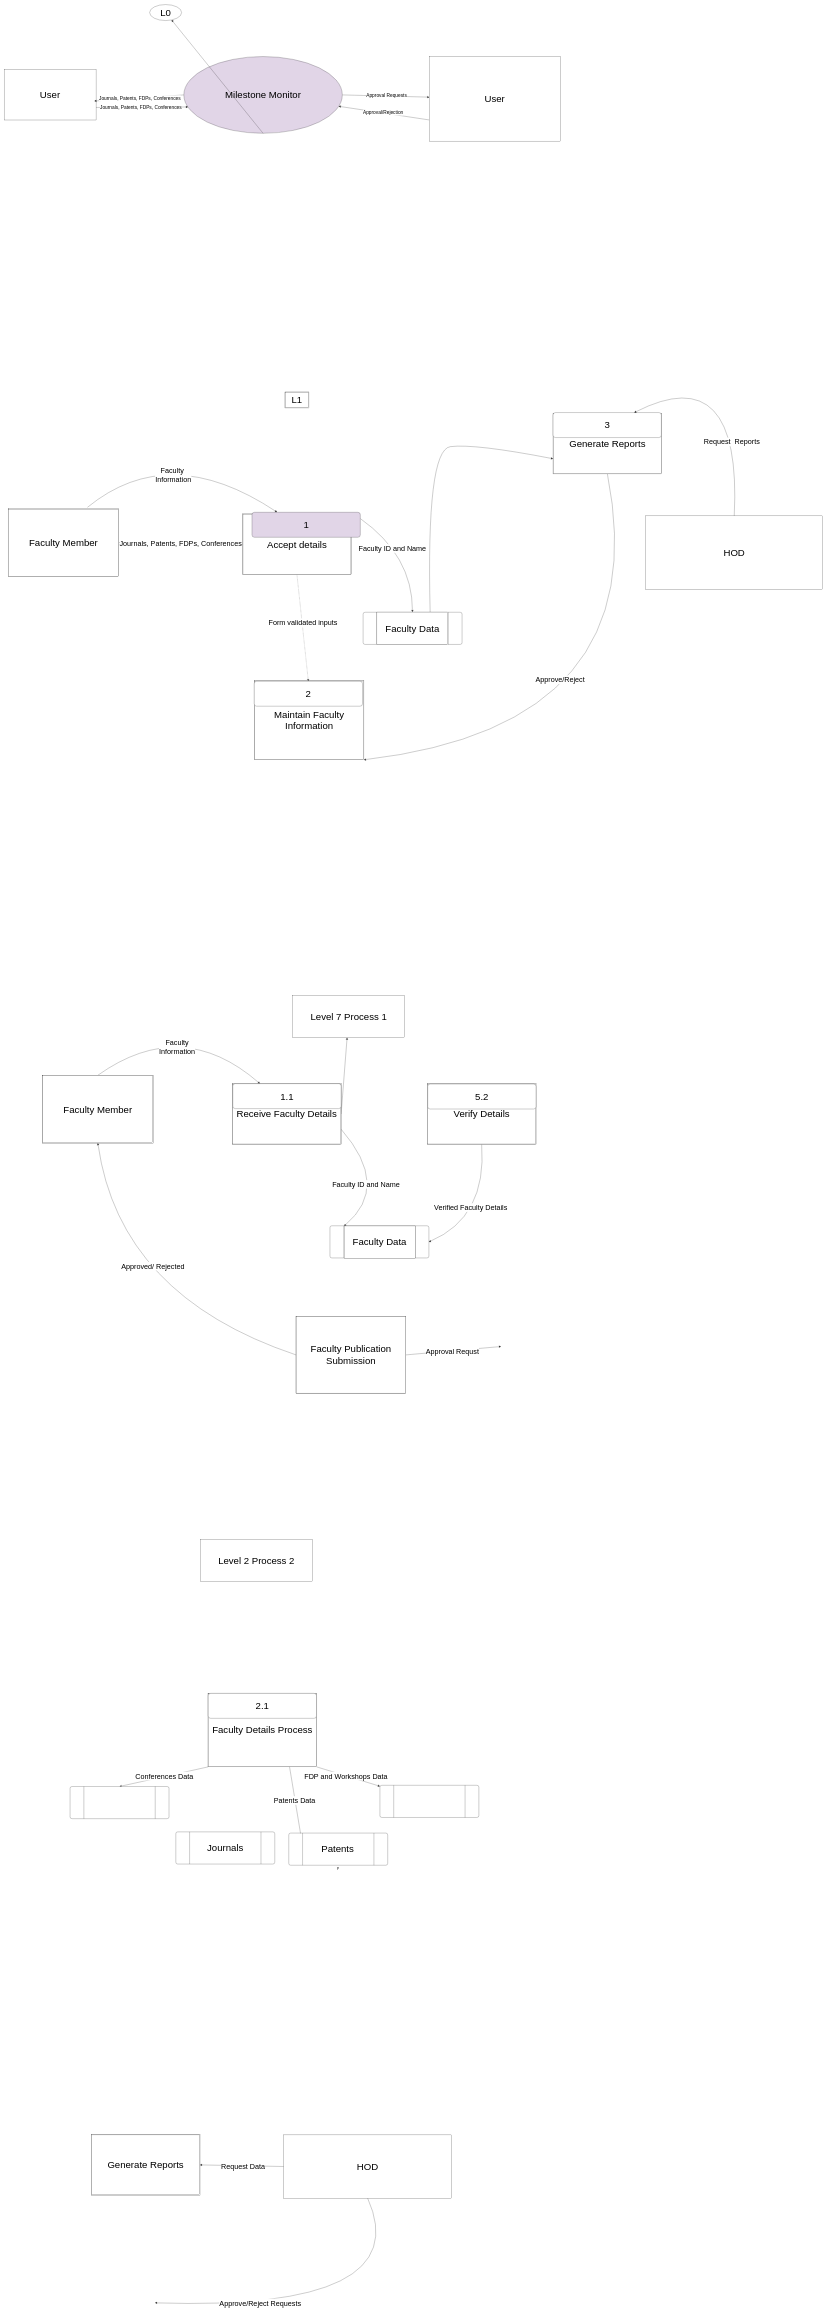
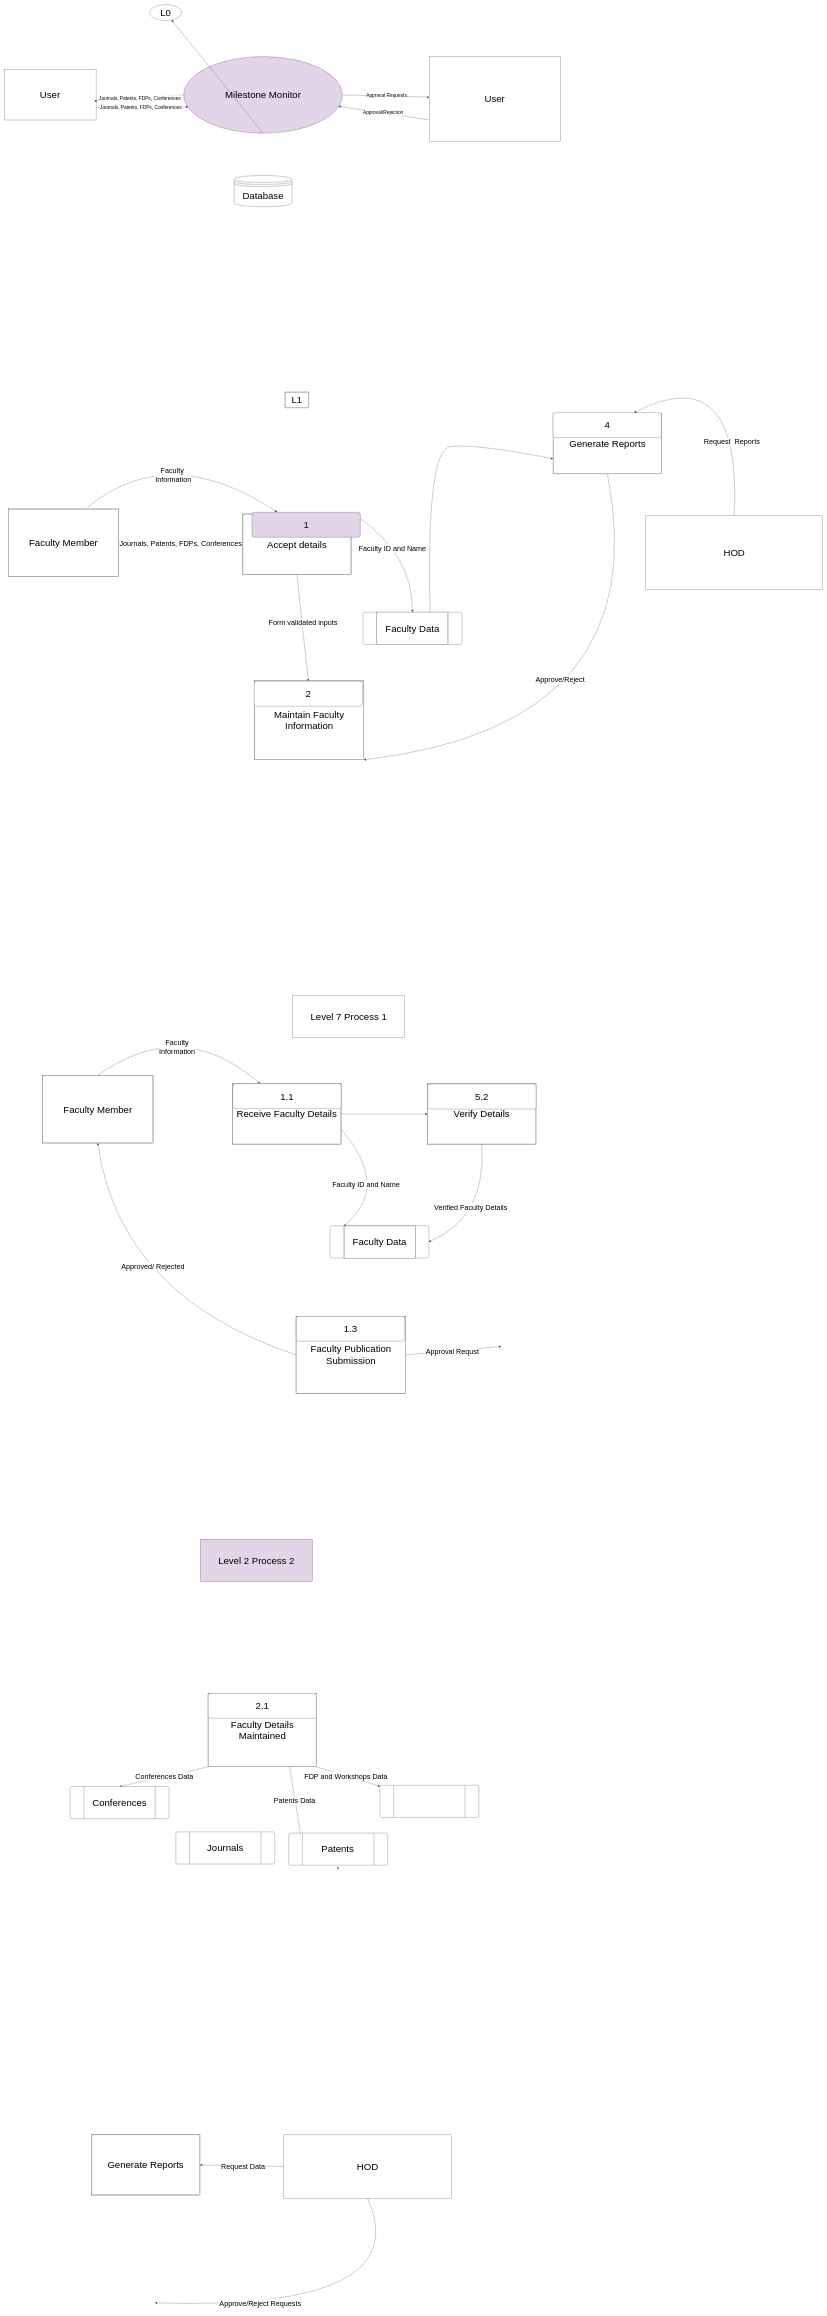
+ <mxCell id="8" value="&lt;font style=&quot;font-size: 48px;&quot;&gt;Database&lt;/font&gt;" style="shape=datastore;whiteSpace=wrap;html=1;fontSize=16;" vertex="1" parent="1"><mxGeometry x="1171" y="875" width="289" height="156" as="geometry" /></mxCell>
- <mxCell id="36" value="&lt;font style=&quot;font-size: 48px;&quot;&gt;3&lt;/font&gt;" style="rounded=1;arcSize=10;whiteSpace=wrap;html=1;align=center;fontSize=16;" vertex="1" parent="1"><mxGeometry x="2766" y="2061" width="542" height="125" as="geometry" /></mxCell>
+ <mxCell id="36" value="&lt;font style=&quot;font-size: 48px;&quot;&gt;4&lt;/font&gt;" style="rounded=1;arcSize=10;whiteSpace=wrap;html=1;align=center;fontSize=16;" vertex="1" parent="1"><mxGeometry x="2766" y="2061" width="542" height="125" as="geometry" /></mxCell>
- <mxCell id="18" style="edgeStyle=none;curved=1;rounded=0;orthogonalLoop=1;jettySize=auto;html=1;exitX=0.5;exitY=1;exitDx=0;exitDy=0;entryX=0.5;entryY=0;entryDx=0;entryDy=0;fontSize=12;startSize=8;endSize=8;dashed=1;" edge="1" parent="1" source="20" target="32"><mxGeometry relative="1" as="geometry" /></mxCell>
+ <mxCell id="18" style="edgeStyle=none;curved=1;rounded=0;orthogonalLoop=1;jettySize=auto;html=1;exitX=0.5;exitY=1;exitDx=0;exitDy=0;entryX=0.5;entryY=0;entryDx=0;entryDy=0;fontSize=12;startSize=8;endSize=8;" edge="1" parent="1" source="20" target="32"><mxGeometry relative="1" as="geometry" /></mxCell>
- <mxCell id="44" style="edgeStyle=none;curved=1;rounded=0;orthogonalLoop=1;jettySize=auto;html=1;exitX=1;exitY=0.5;exitDx=0;exitDy=0;fontSize=12;startSize=8;endSize=8;" edge="1" parent="1" source="47" target="40"><mxGeometry relative="1" as="geometry" /></mxCell>
+ <mxCell id="44" style="edgeStyle=none;curved=1;rounded=0;orthogonalLoop=1;jettySize=auto;html=1;exitX=1;exitY=0.5;exitDx=0;exitDy=0;fontSize=12;startSize=8;endSize=8;" edge="1" parent="1" source="47" target="51"><mxGeometry relative="1" as="geometry" /></mxCell>
+ <mxCell id="60" value="&lt;font style=&quot;font-size: 48px;&quot;&gt;1.3&lt;/font&gt;" style="rounded=1;arcSize=10;whiteSpace=wrap;html=1;align=center;fontSize=16;" vertex="1" parent="1"><mxGeometry x="1482" y="6582" width="542" height="125" as="geometry" /></mxCell>
- <mxCell id="61" value="&lt;font style=&quot;font-size: 48px;&quot;&gt;Level 2 Process 2&lt;/font&gt;" style="rounded=0;whiteSpace=wrap;html=1;fontSize=16;" vertex="1" parent="1"><mxGeometry x="1002" y="7698" width="560" height="210" as="geometry" /></mxCell>
+ <mxCell id="61" value="&lt;font style=&quot;font-size: 48px;&quot;&gt;Level 2 Process 2&lt;/font&gt;" style="rounded=0;whiteSpace=wrap;html=1;fontSize=16;fillColor=#e1d5e7;" vertex="1" parent="1"><mxGeometry x="1002" y="7698" width="560" height="210" as="geometry" /></mxCell>
- <mxCell id="66" value="&lt;font style=&quot;font-size: 48px;&quot;&gt;Faculty Details Process&lt;/font&gt;" style="shape=ext;double=1;rounded=0;whiteSpace=wrap;html=1;fontSize=16;" vertex="1" parent="1"><mxGeometry x="1040" y="8468" width="544" height="368" as="geometry" /></mxCell>
+ <mxCell id="66" value="&lt;font style=&quot;font-size: 48px;&quot;&gt;Faculty Details Maintained&lt;/font&gt;" style="shape=ext;double=1;rounded=0;whiteSpace=wrap;html=1;fontSize=16;" vertex="1" parent="1"><mxGeometry x="1040" y="8468" width="544" height="368" as="geometry" /></mxCell>
+ <mxCell id="69" value="&lt;font style=&quot;font-size: 48px;&quot;&gt;Conferences&lt;/font&gt;" style="text;strokeColor=none;fillColor=none;html=1;align=center;verticalAlign=middle;whiteSpace=wrap;rounded=0;fontSize=16;" vertex="1" parent="1"><mxGeometry x="421" y="8934" width="353" height="158" as="geometry" /></mxCell>
